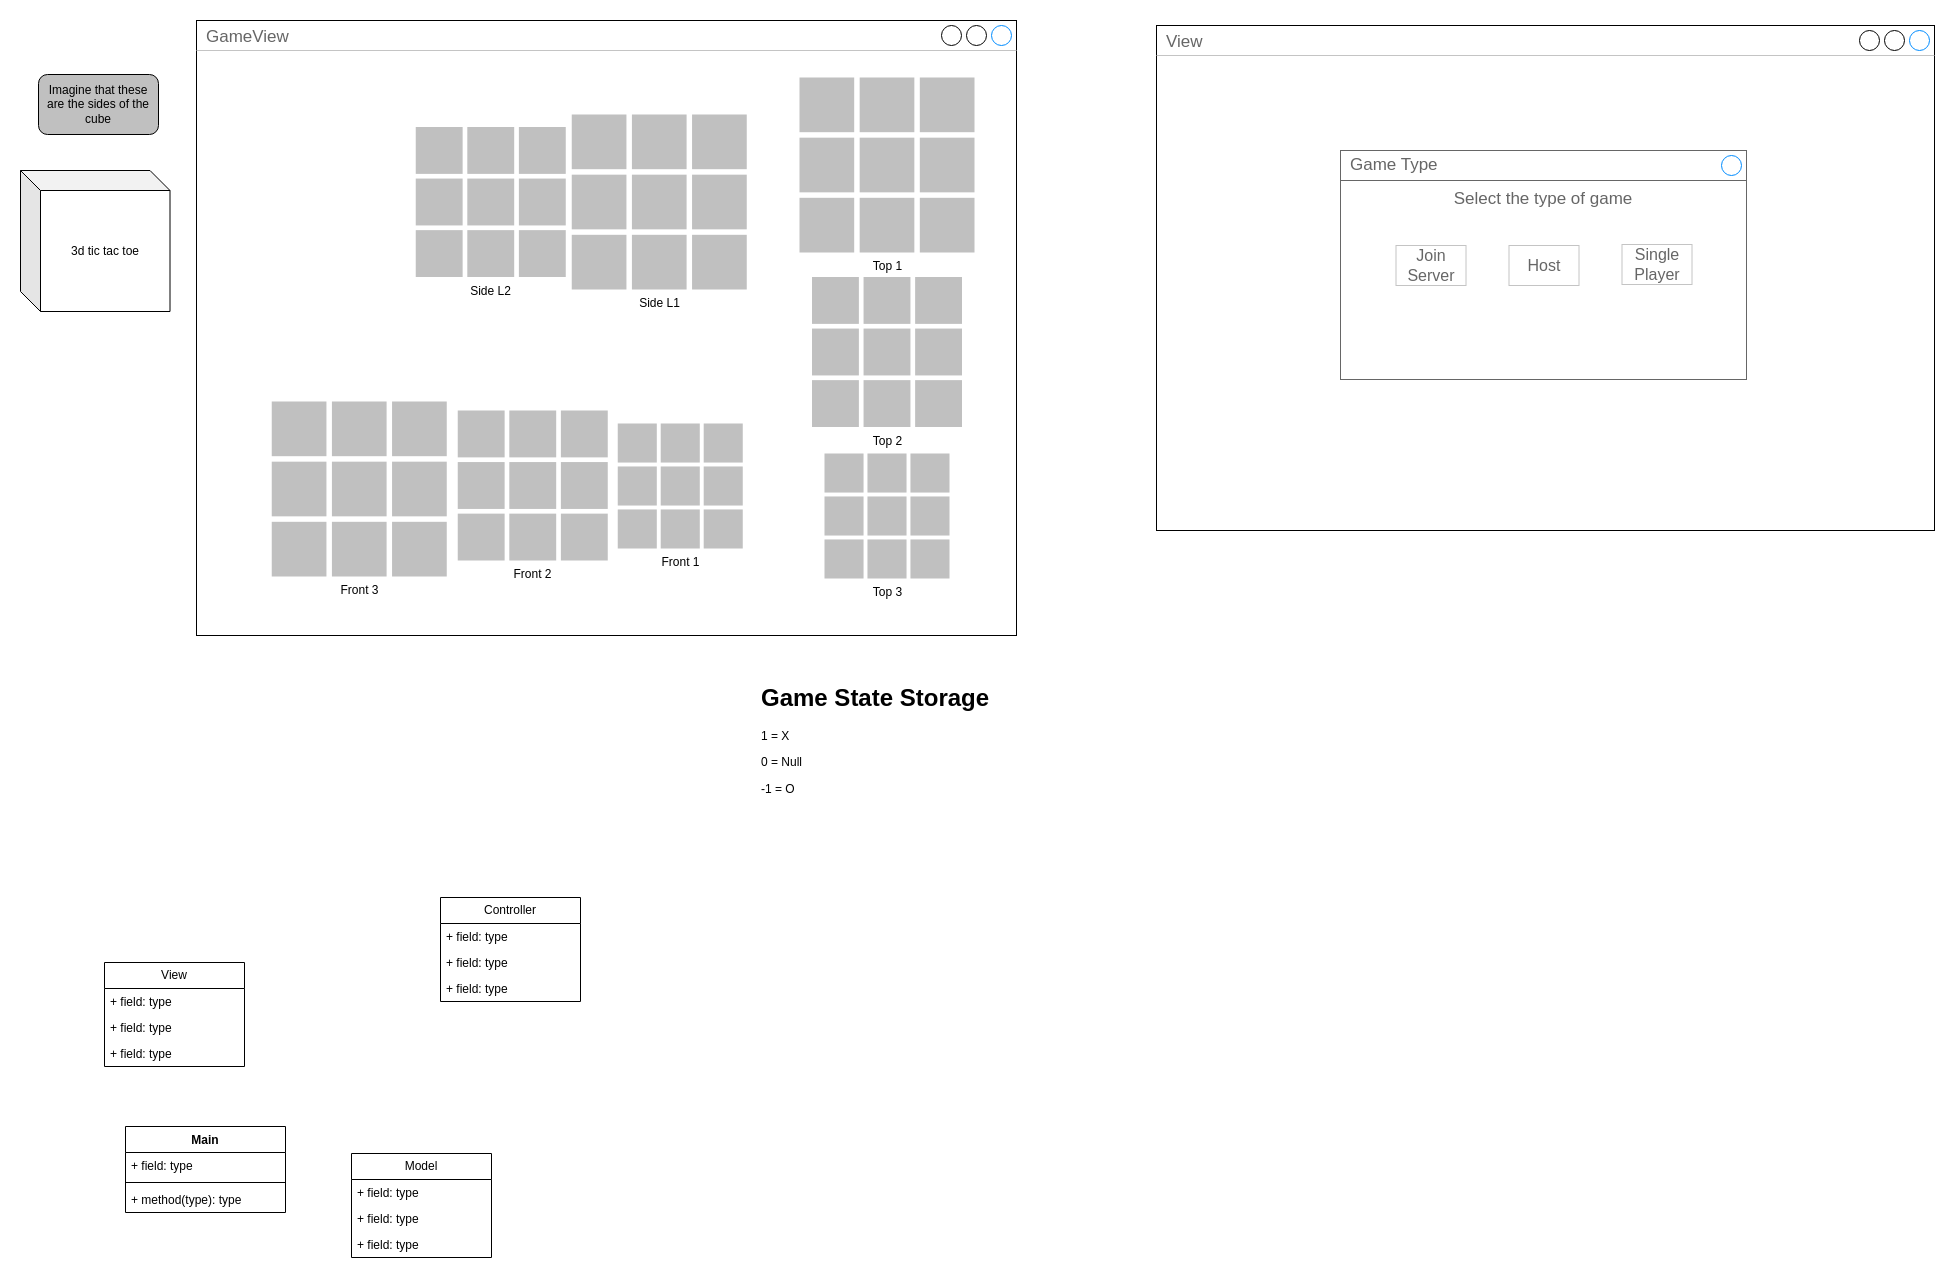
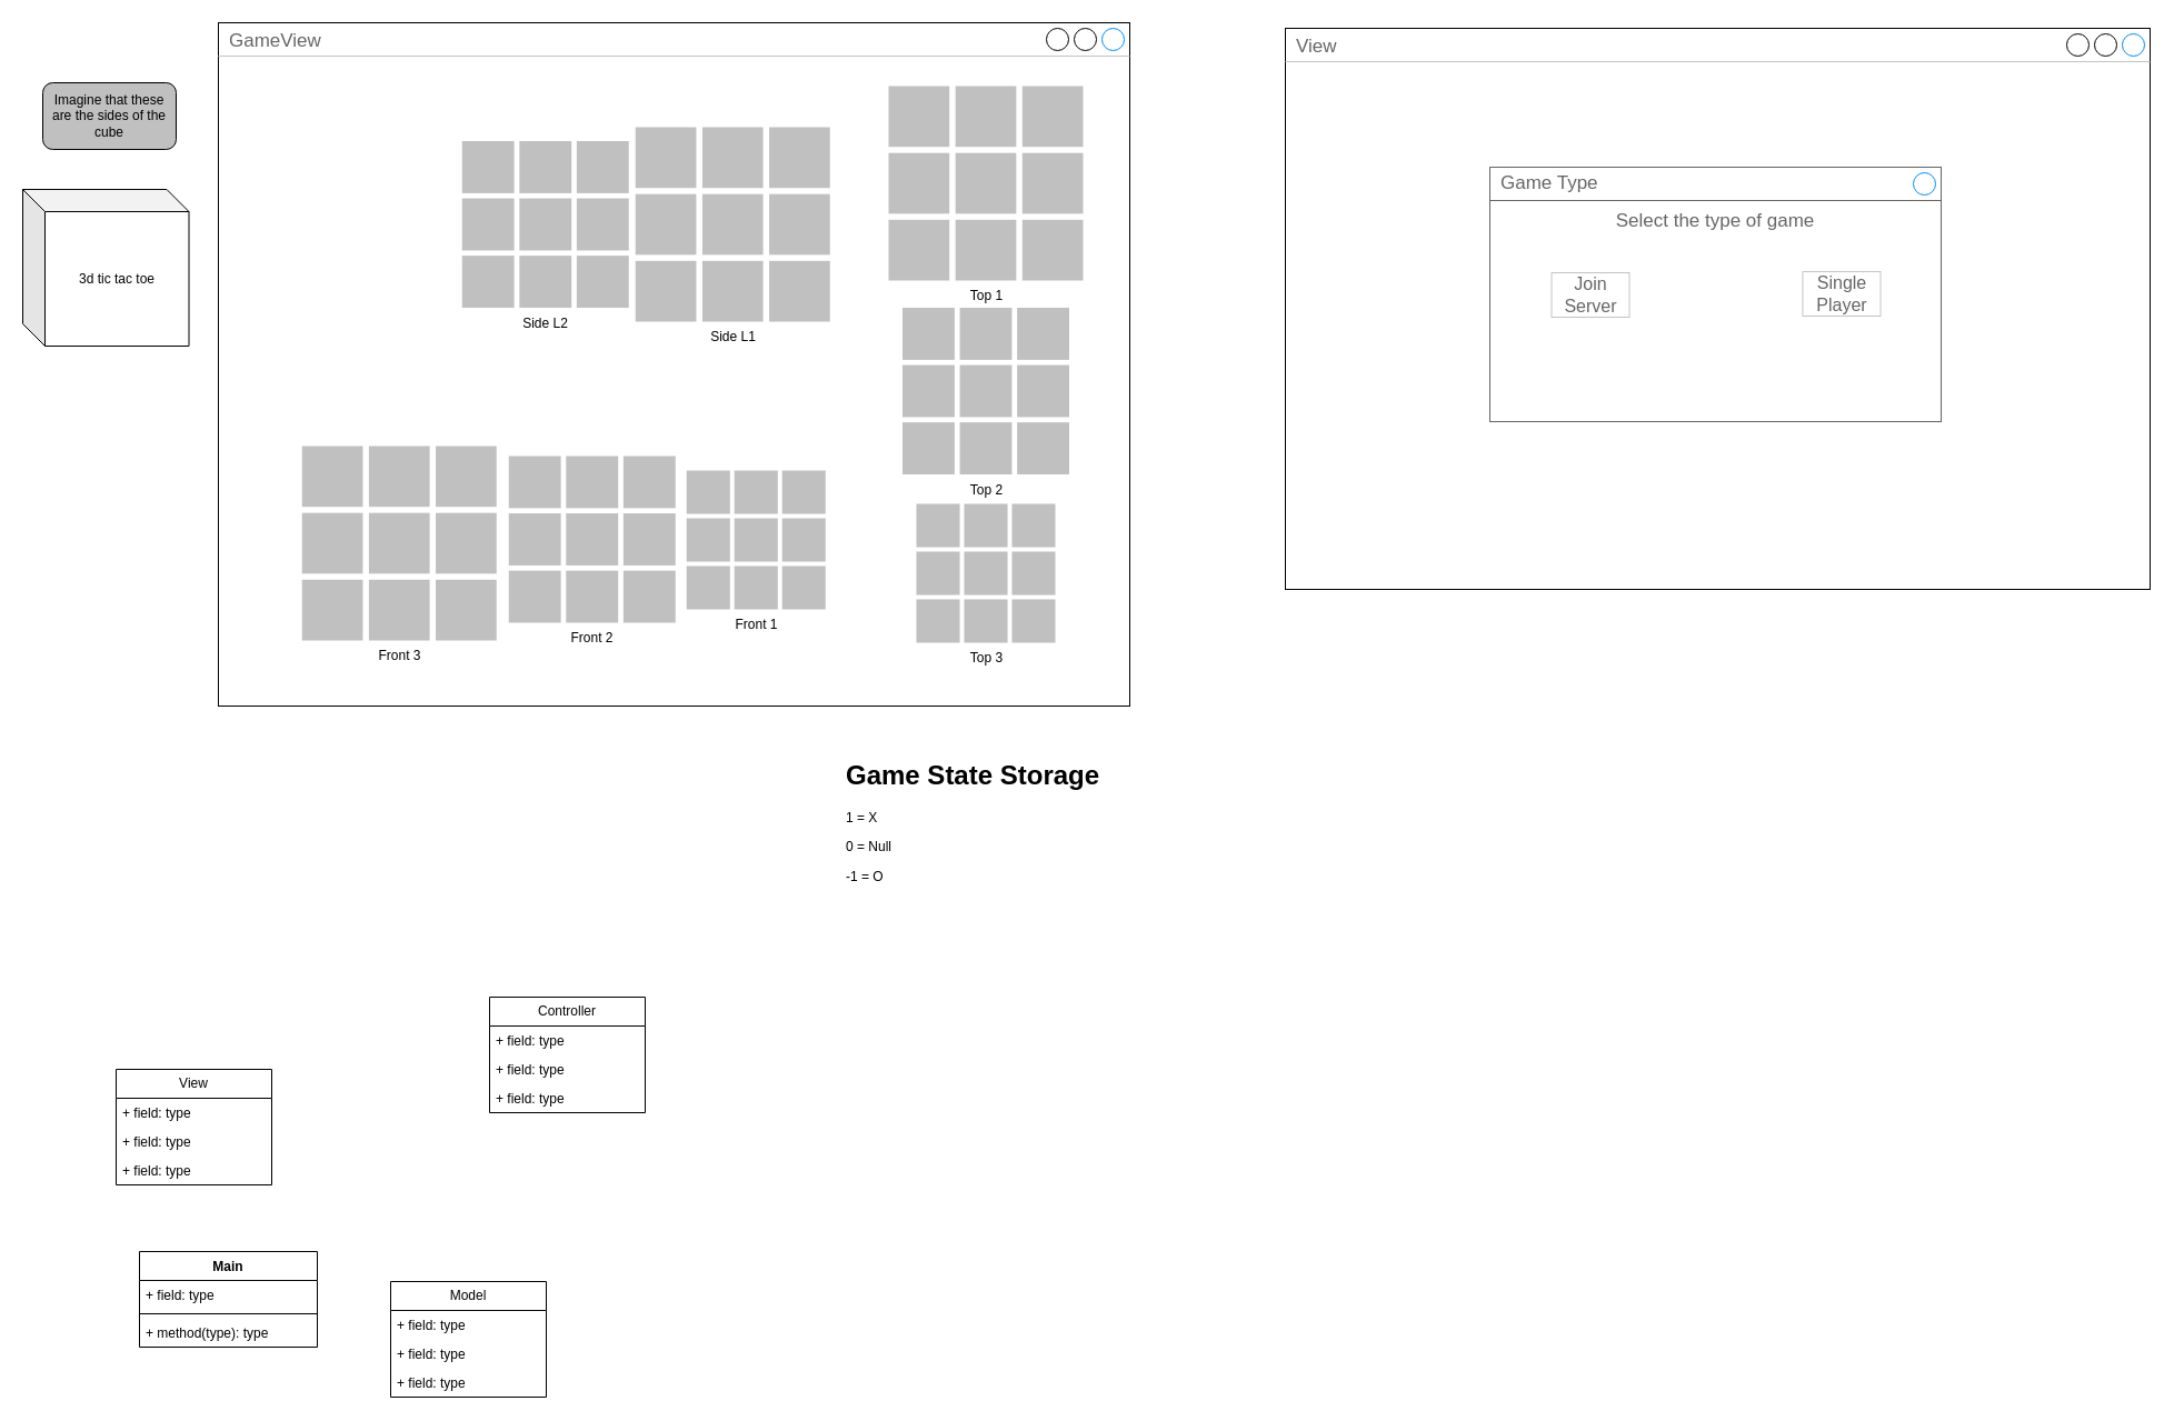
- <mxCell id="36" value="Host" style="strokeWidth=1;shadow=0;dashed=0;align=center;html=1;shape=mxgraph.mockup.containers.rrect;rSize=0;fontSize=16;fontColor=#666666;strokeColor=#c4c4c4;whiteSpace=wrap;fillColor=none;" vertex="1" parent="31"><mxGeometry x="168.5" y="95" width="70" height="40" as="geometry" /></mxCell>
